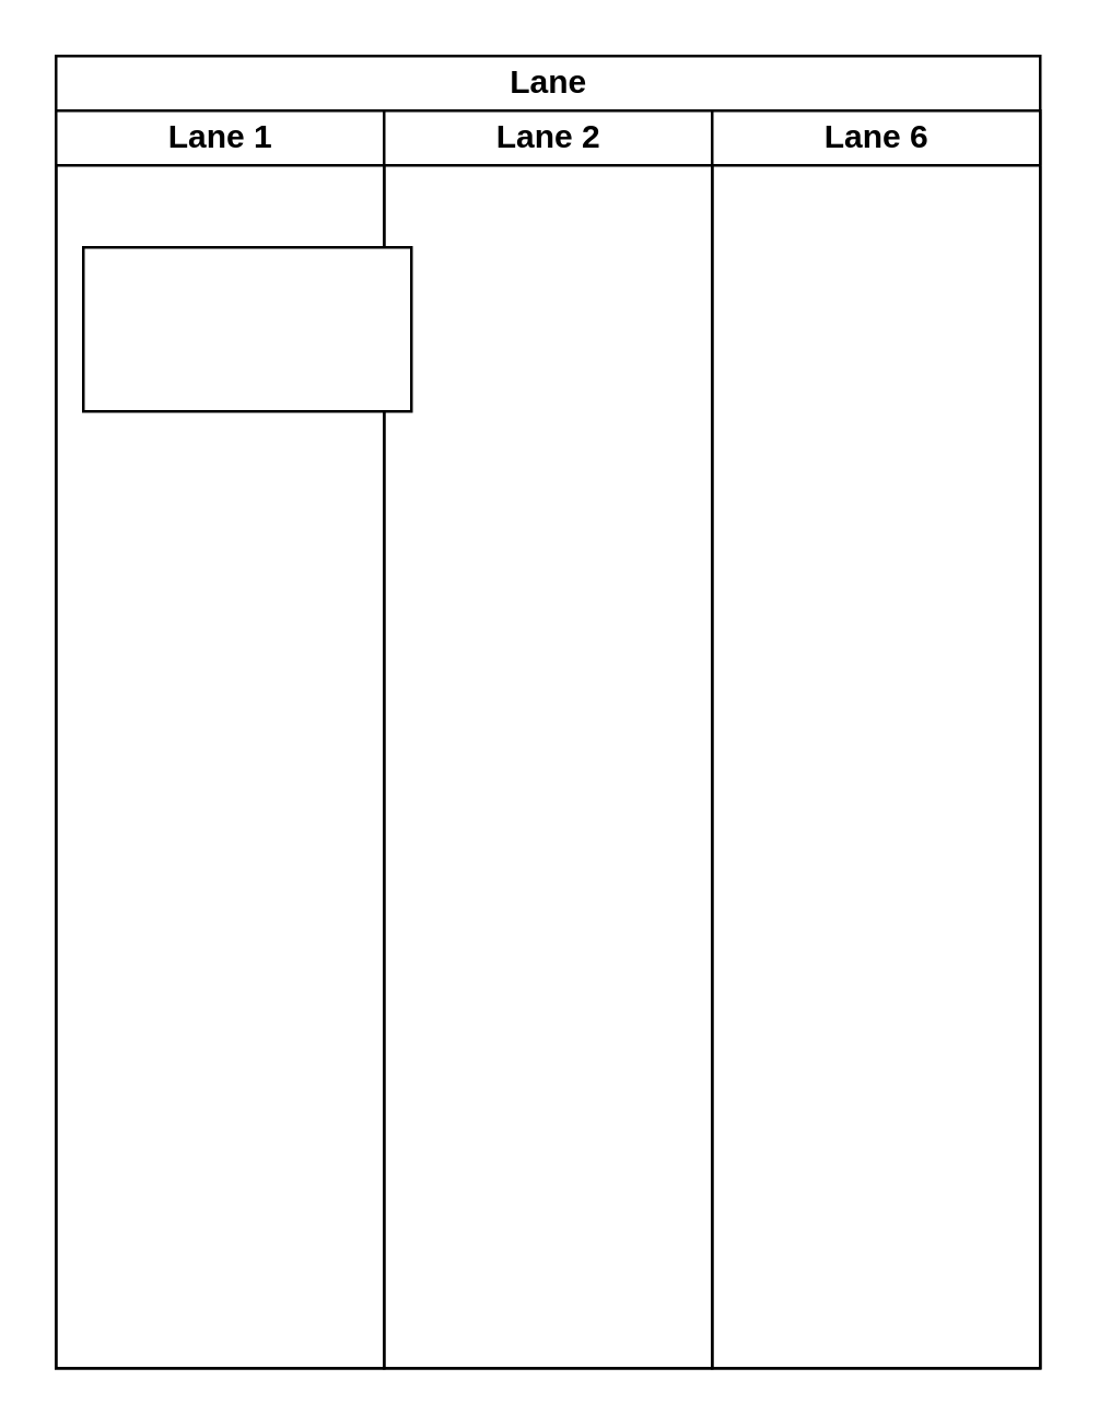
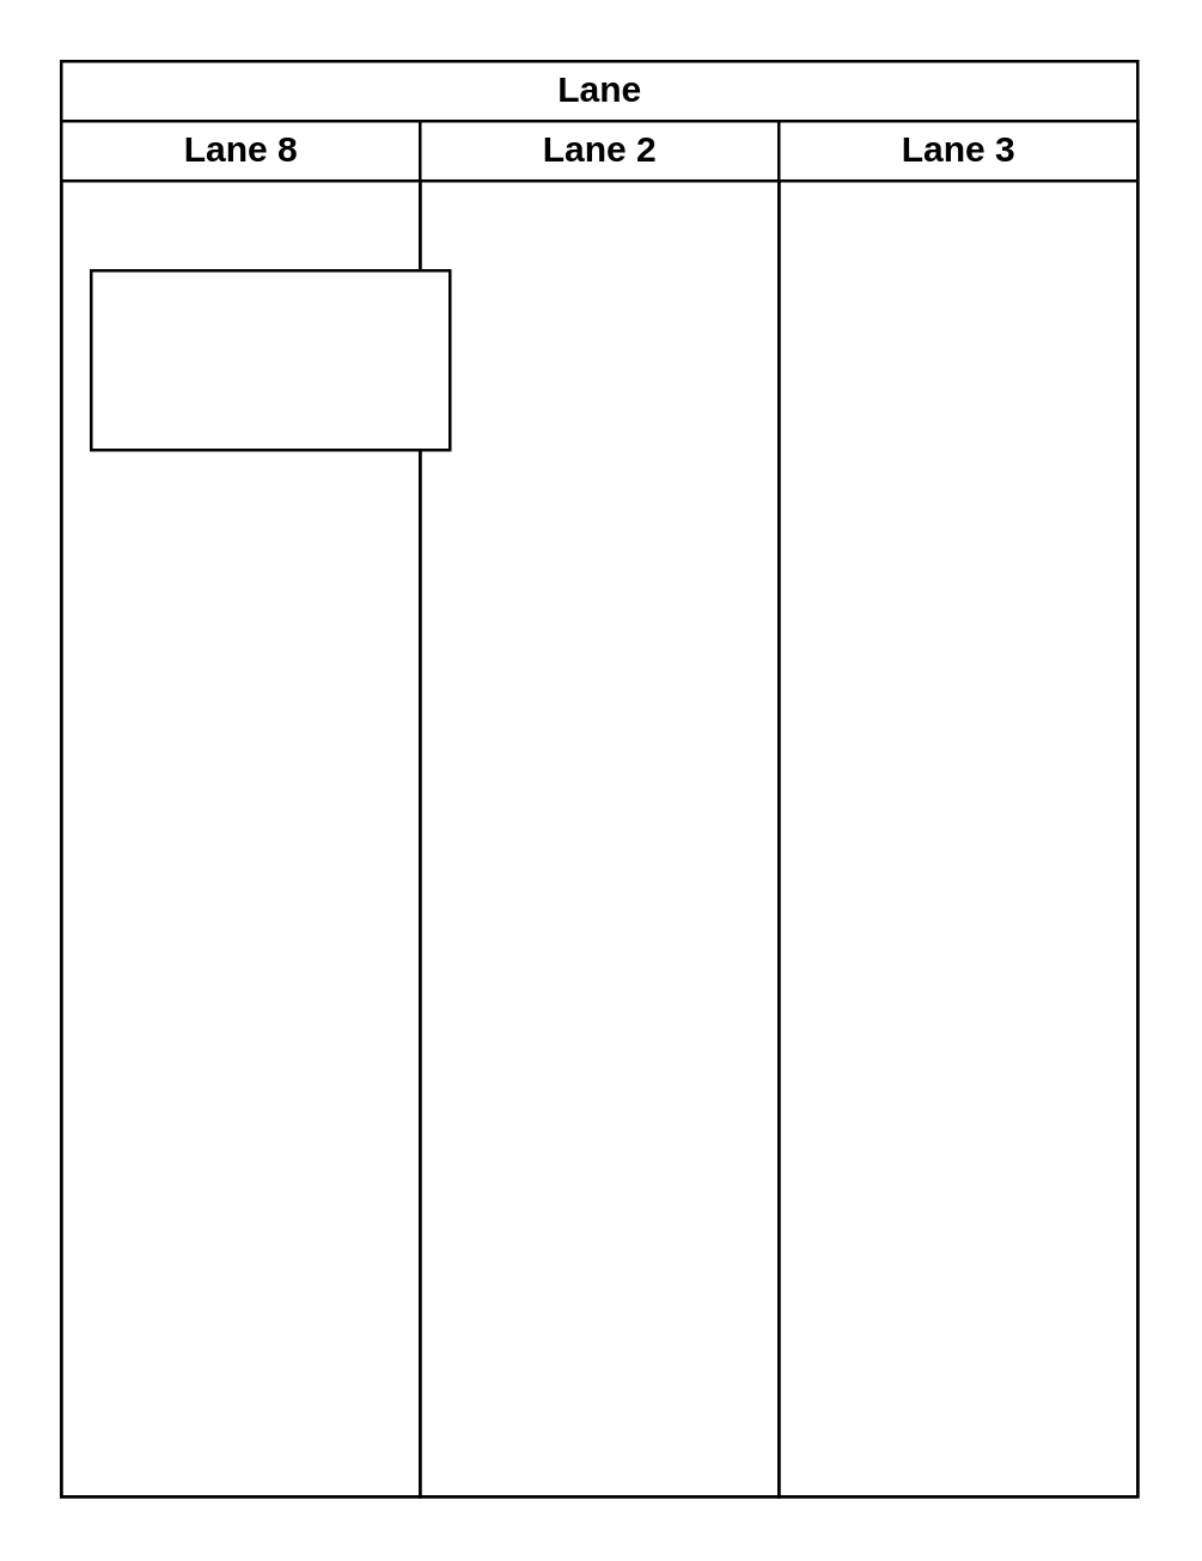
- <mxCell id="3" value="Lane 1" style="swimlane;startSize=20;html=1;" vertex="1" parent="2"><mxGeometry y="20" width="120" height="460" as="geometry" /></mxCell>
+ <mxCell id="3" value="Lane 8" style="swimlane;startSize=20;html=1;" vertex="1" parent="2"><mxGeometry y="20" width="120" height="460" as="geometry" /></mxCell>
- <mxCell id="5" value="Lane 6" style="swimlane;startSize=20;html=1;" vertex="1" parent="2"><mxGeometry x="240" y="20" width="120" height="460" as="geometry" /></mxCell>
+ <mxCell id="5" value="Lane 3" style="swimlane;startSize=20;html=1;" vertex="1" parent="2"><mxGeometry x="240" y="20" width="120" height="460" as="geometry" /></mxCell>
